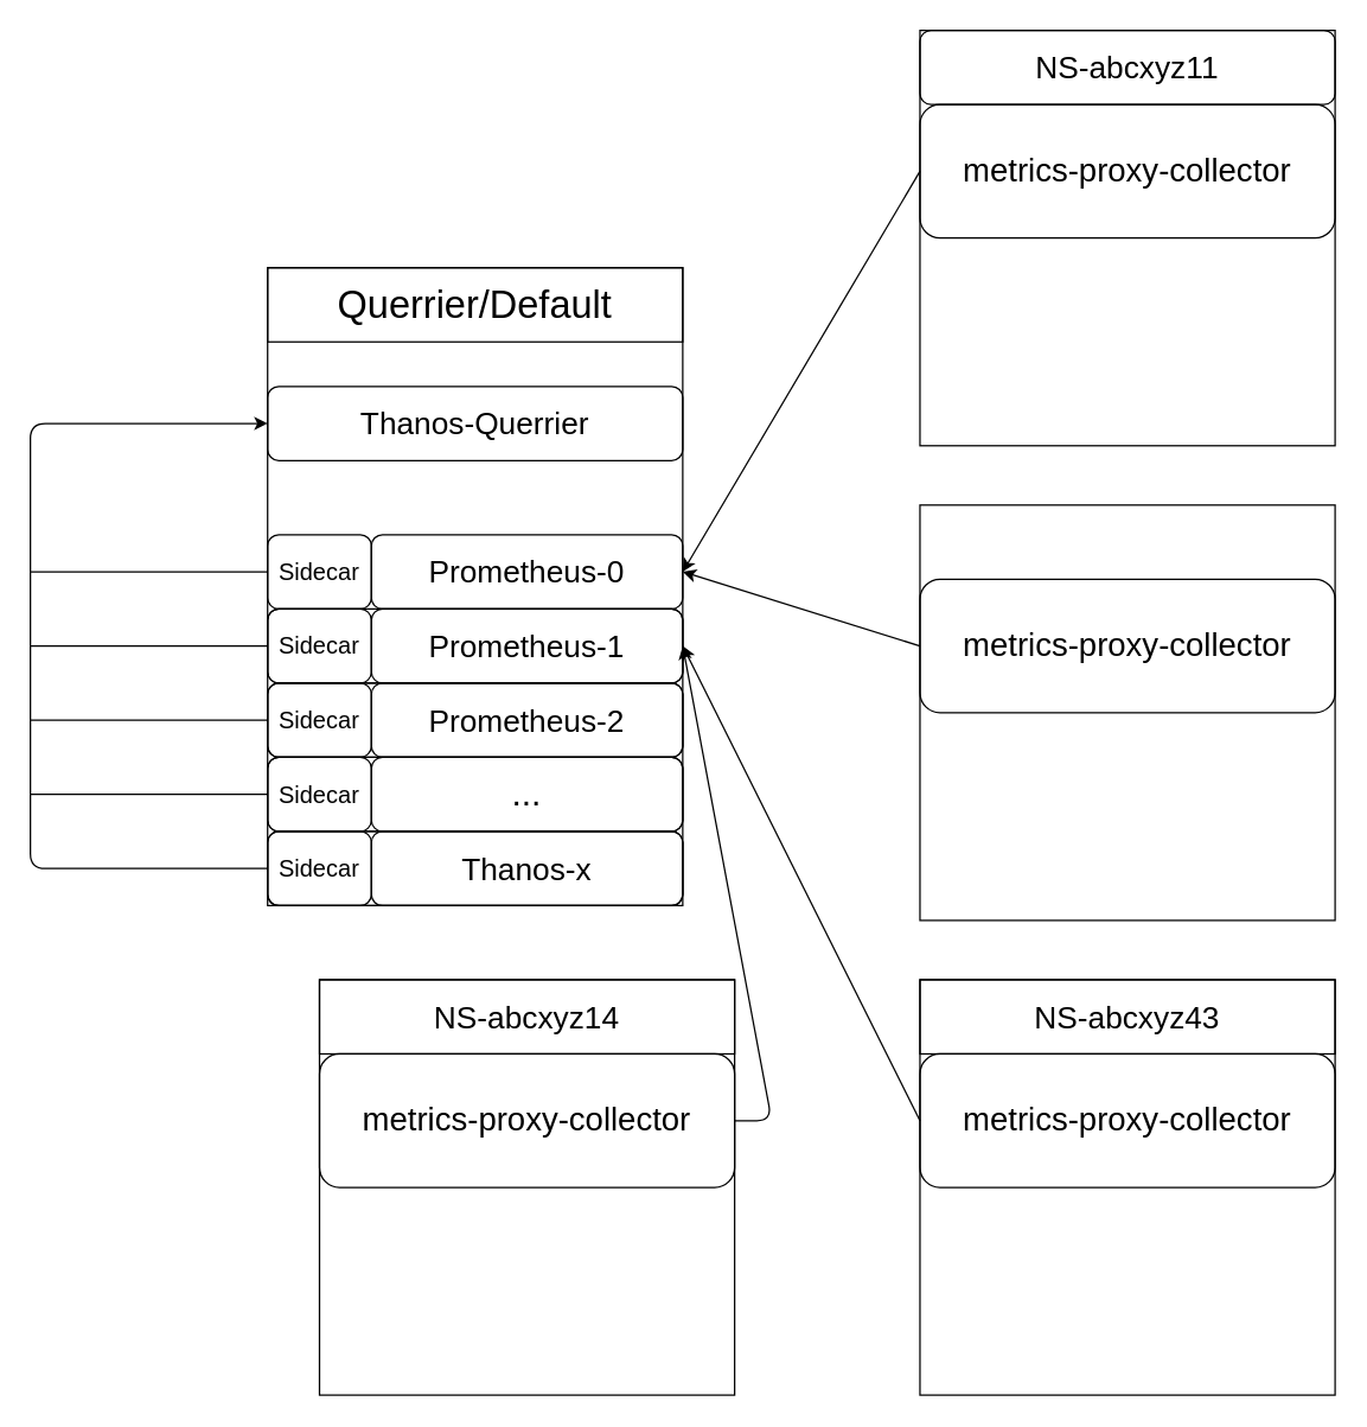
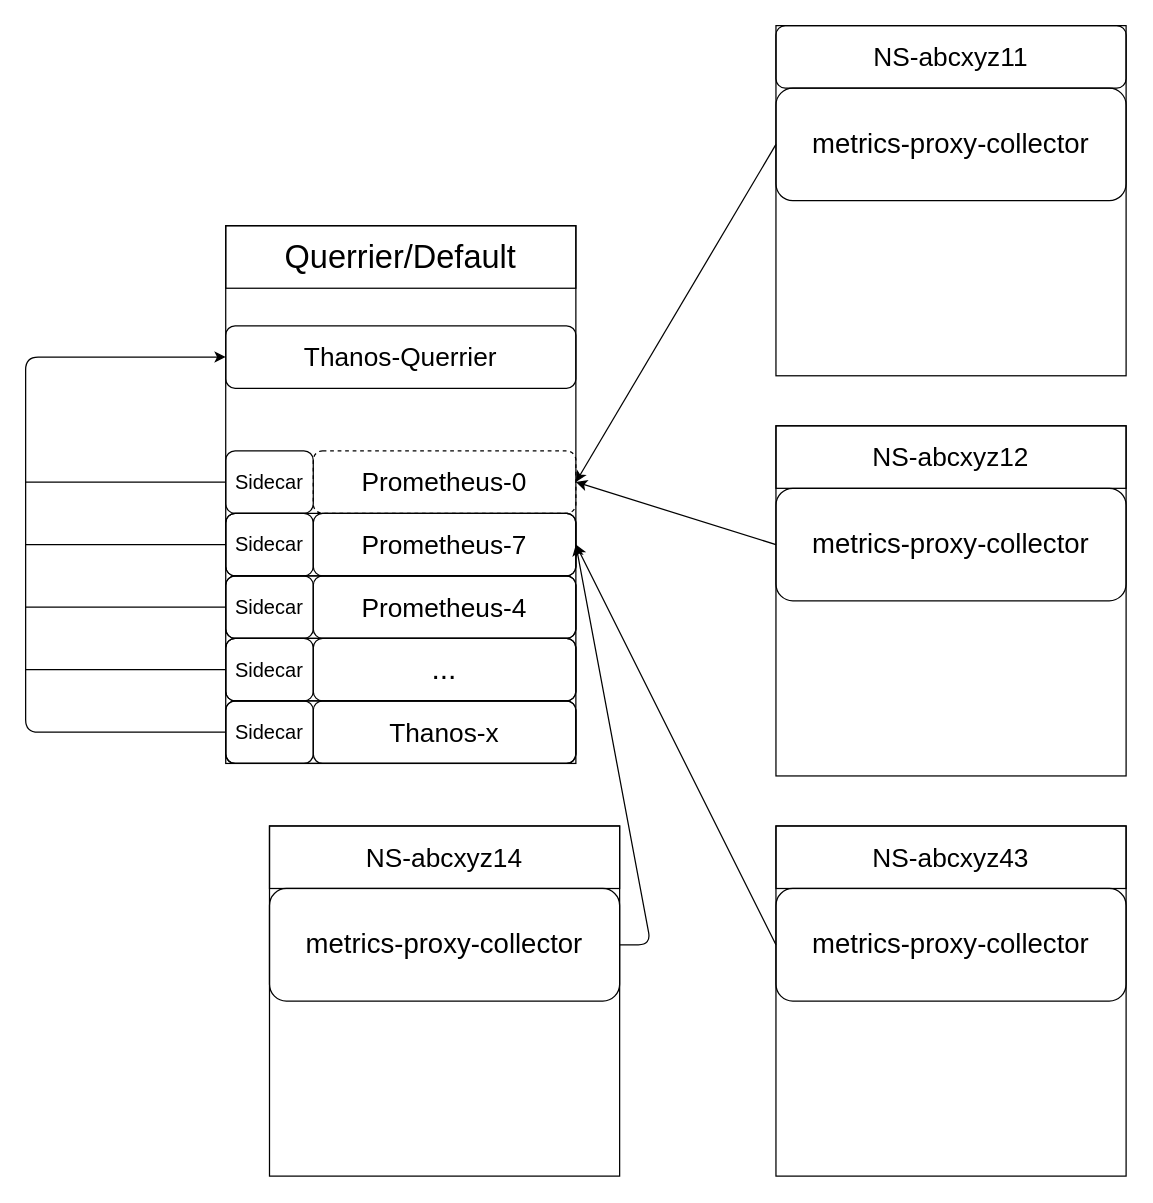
+ <mxCell id="30" value="&lt;font style=&quot;font-size: 21px&quot;&gt;NS-abcxyz12&lt;/font&gt;" style="rounded=0;whiteSpace=wrap;html=1;fillColor=none;" vertex="1" parent="1"><mxGeometry x="620" y="340" width="280" height="50" as="geometry" /></mxCell>
- <mxCell id="11" value="&lt;font style=&quot;font-size: 21px&quot;&gt;Prometheus-0&lt;/font&gt;" style="rounded=1;whiteSpace=wrap;html=1;fillColor=none;" vertex="1" parent="1"><mxGeometry x="250" y="360" width="210" height="50" as="geometry" /></mxCell>
+ <mxCell id="11" value="&lt;font style=&quot;font-size: 21px&quot;&gt;Prometheus-0&lt;/font&gt;" style="rounded=1;whiteSpace=wrap;html=1;fillColor=none;dashed=1;" vertex="1" parent="1"><mxGeometry x="250" y="360" width="210" height="50" as="geometry" /></mxCell>
- <mxCell id="12" value="&lt;font style=&quot;font-size: 21px&quot;&gt;Prometheus-1&lt;/font&gt;" style="rounded=1;whiteSpace=wrap;html=1;fillColor=none;" vertex="1" parent="1"><mxGeometry x="250" y="410" width="210" height="50" as="geometry" /></mxCell>
+ <mxCell id="12" value="&lt;font style=&quot;font-size: 21px&quot;&gt;Prometheus-7&lt;/font&gt;" style="rounded=1;whiteSpace=wrap;html=1;fillColor=none;" vertex="1" parent="1"><mxGeometry x="250" y="410" width="210" height="50" as="geometry" /></mxCell>
- <mxCell id="13" value="&lt;font style=&quot;font-size: 21px&quot;&gt;Prometheus-2&lt;/font&gt;" style="rounded=1;whiteSpace=wrap;html=1;fillColor=none;" vertex="1" parent="1"><mxGeometry x="250" y="460" width="210" height="50" as="geometry" /></mxCell>
+ <mxCell id="13" value="&lt;font style=&quot;font-size: 21px&quot;&gt;Prometheus-4&lt;/font&gt;" style="rounded=1;whiteSpace=wrap;html=1;fillColor=none;" vertex="1" parent="1"><mxGeometry x="250" y="460" width="210" height="50" as="geometry" /></mxCell>
